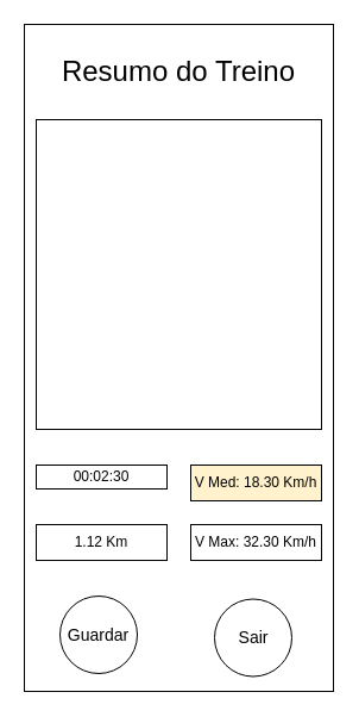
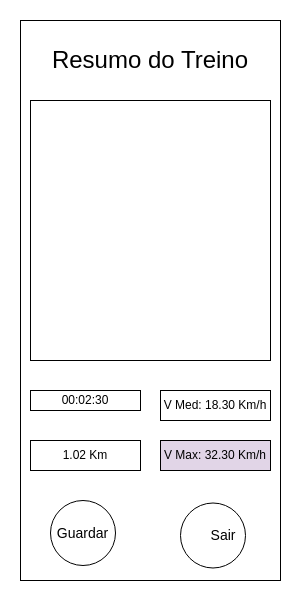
- <mxCell id="10" value="V Med: 18.30 Km/h" style="rounded=0;whiteSpace=wrap;html=1;fillColor=#fff2cc;" vertex="1" parent="1"><mxGeometry x="160" y="390" width="110" height="30" as="geometry" /></mxCell>
+ <mxCell id="10" value="V Med: 18.30 Km/h" style="rounded=0;whiteSpace=wrap;html=1;" vertex="1" parent="1"><mxGeometry x="160" y="390" width="110" height="30" as="geometry" /></mxCell>
- <mxCell id="11" value="1.12 Km" style="rounded=0;whiteSpace=wrap;html=1;" vertex="1" parent="1"><mxGeometry x="30" y="440" width="110" height="30" as="geometry" /></mxCell>
+ <mxCell id="11" value="1.02 Km" style="rounded=0;whiteSpace=wrap;html=1;" vertex="1" parent="1"><mxGeometry x="30" y="440" width="110" height="30" as="geometry" /></mxCell>
- <mxCell id="12" value="V Max: 32.30 Km/h" style="rounded=0;whiteSpace=wrap;html=1;" vertex="1" parent="1"><mxGeometry x="160" y="440" width="110" height="30" as="geometry" /></mxCell>
+ <mxCell id="12" value="V Max: 32.30 Km/h" style="rounded=0;whiteSpace=wrap;html=1;fillColor=#e1d5e7;" vertex="1" parent="1"><mxGeometry x="160" y="440" width="110" height="30" as="geometry" /></mxCell>
- <mxCell id="7" value="&lt;font style=&quot;font-size: 14px&quot;&gt;Sair&lt;/font&gt;" style="text;html=1;strokeColor=none;fillColor=none;align=center;verticalAlign=middle;whiteSpace=wrap;rounded=0;" vertex="1" parent="1"><mxGeometry x="192.5" y="525" width="40" height="20" as="geometry" /></mxCell>
+ <mxCell id="7" value="&lt;font style=&quot;font-size: 14px&quot;&gt;Sair&lt;/font&gt;" style="text;html=1;strokeColor=none;fillColor=none;align=center;verticalAlign=middle;whiteSpace=wrap;rounded=0;" vertex="1" parent="1"><mxGeometry x="202.5" y="525" width="40" height="20" as="geometry" /></mxCell>
